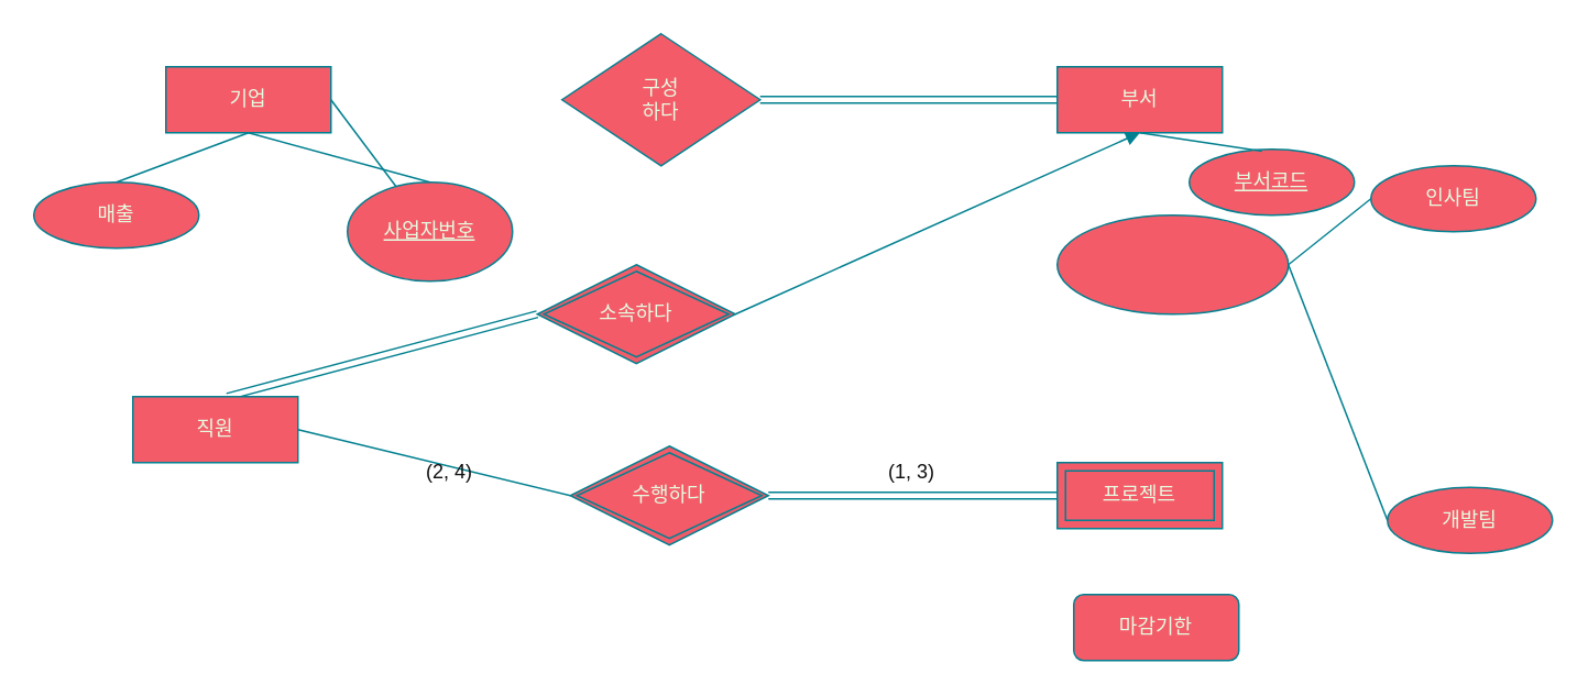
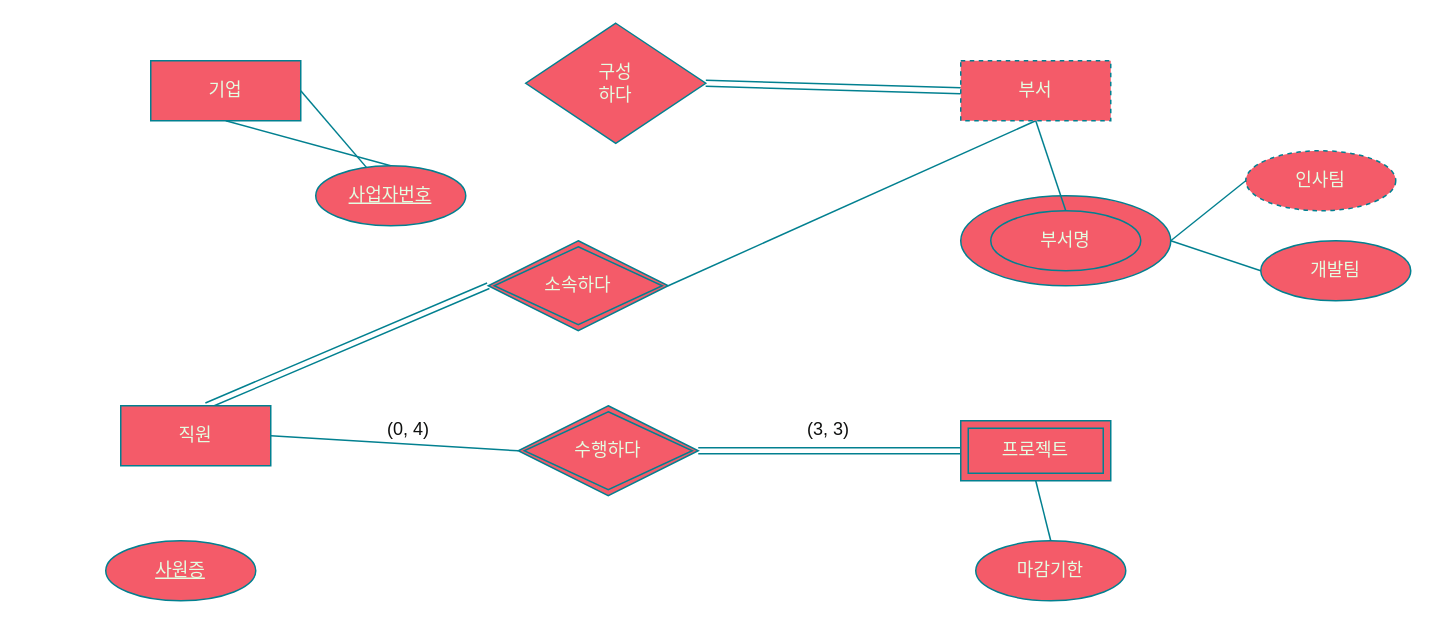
- <mxCell id="3" value="구성&lt;br&gt;&lt;div&gt;하다&lt;/div&gt;" style="rhombus;whiteSpace=wrap;html=1;strokeColor=#028090;fontColor=#E4FDE1;fillColor=#F45B69;" vertex="1" parent="1"><mxGeometry x="340" y="20" width="120" height="80" as="geometry" /></mxCell>
+ <mxCell id="3" value="구성&lt;br&gt;&lt;div&gt;하다&lt;/div&gt;" style="rhombus;whiteSpace=wrap;html=1;strokeColor=#028090;fontColor=#E4FDE1;fillColor=#F45B69;" vertex="1" parent="1"><mxGeometry x="350" y="15" width="120" height="80" as="geometry" /></mxCell>
- <mxCell id="13" value="부서" style="whiteSpace=wrap;html=1;align=center;strokeColor=#028090;fontColor=#E4FDE1;fillColor=#F45B69;" vertex="1" parent="1"><mxGeometry x="640" y="40" width="100" height="40" as="geometry" /></mxCell>
+ <mxCell id="13" value="부서" style="whiteSpace=wrap;html=1;align=center;strokeColor=#028090;fontColor=#E4FDE1;fillColor=#F45B69;dashed=1;" vertex="1" parent="1"><mxGeometry x="640" y="40" width="100" height="40" as="geometry" /></mxCell>
- <mxCell id="9" value="" style="endArrow=block;html=1;rounded=0;strokeColor=#028090;fontColor=#E4FDE1;fillColor=#F45B69;exitX=1;exitY=0.5;exitDx=0;exitDy=0;entryX=0.5;entryY=1;entryDx=0;entryDy=0;" edge="1" parent="1" source="7" target="13"><mxGeometry relative="1" as="geometry"><mxPoint x="500" y="220" as="sourcePoint" /><mxPoint x="664.45" y="90" as="targetPoint" /></mxGeometry></mxCell>
+ <mxCell id="9" value="" style="endArrow=none;html=1;rounded=0;strokeColor=#028090;fontColor=#E4FDE1;fillColor=#F45B69;exitX=1;exitY=0.5;exitDx=0;exitDy=0;entryX=0.5;entryY=1;entryDx=0;entryDy=0;" edge="1" parent="1" source="7" target="13"><mxGeometry relative="1" as="geometry"><mxPoint x="500" y="220" as="sourcePoint" /><mxPoint x="664.45" y="90" as="targetPoint" /></mxGeometry></mxCell>
- <mxCell id="38" value="" style="endArrow=none;html=1;rounded=0;strokeColor=#028090;fontColor=#E4FDE1;fillColor=#F45B69;exitX=0.5;exitY=1;exitDx=0;exitDy=0;entryX=0.44;entryY=0.03;entryDx=0;entryDy=0;entryPerimeter=0;" edge="1" parent="1" source="13" target="37"><mxGeometry relative="1" as="geometry"><mxPoint x="700" y="90" as="sourcePoint" /><mxPoint x="720" y="150" as="targetPoint" /></mxGeometry></mxCell>
- <mxCell id="27" value="" style="endArrow=none;html=1;rounded=0;strokeColor=#028090;fontColor=#E4FDE1;fillColor=#F45B69;exitX=0.5;exitY=1;exitDx=0;exitDy=0;entryX=0.5;entryY=0;entryDx=0;entryDy=0;" edge="1" parent="1" source="14" target="24"><mxGeometry relative="1" as="geometry"><mxPoint x="210" y="70" as="sourcePoint" /><mxPoint x="350" y="70" as="targetPoint" /></mxGeometry></mxCell>
- <mxCell id="37" value="부서코드" style="ellipse;whiteSpace=wrap;html=1;align=center;strokeColor=#028090;fontColor=#E4FDE1;fillColor=#F45B69;fontStyle=4" vertex="1" parent="1"><mxGeometry x="720" y="90" width="100" height="40" as="geometry" /></mxCell>
+ <mxCell id="29" value="" style="endArrow=none;html=1;rounded=0;strokeColor=#028090;fontColor=#E4FDE1;fillColor=#F45B69;exitX=0.5;exitY=1;exitDx=0;exitDy=0;entryX=0.5;entryY=0;entryDx=0;entryDy=0;" edge="1" parent="1" source="13" target="25"><mxGeometry relative="1" as="geometry"><mxPoint x="700" y="90" as="sourcePoint" /><mxPoint x="650" y="170" as="targetPoint" /></mxGeometry></mxCell>
- <mxCell id="26" value="인사팀" style="ellipse;whiteSpace=wrap;html=1;align=center;strokeColor=#028090;fontColor=#E4FDE1;fillColor=#F45B69;" vertex="1" parent="1"><mxGeometry x="830" y="100" width="100" height="40" as="geometry" /></mxCell>
+ <mxCell id="26" value="인사팀" style="ellipse;whiteSpace=wrap;html=1;align=center;strokeColor=#028090;fontColor=#E4FDE1;fillColor=#F45B69;dashed=1;" vertex="1" parent="1"><mxGeometry x="830" y="100" width="100" height="40" as="geometry" /></mxCell>
- <mxCell id="24" value="매출" style="ellipse;whiteSpace=wrap;html=1;align=center;strokeColor=#028090;fontColor=#E4FDE1;fillColor=#F45B69;" vertex="1" parent="1"><mxGeometry x="20" y="110" width="100" height="40" as="geometry" /></mxCell>
- <mxCell id="23" value="사업자번호" style="ellipse;whiteSpace=wrap;html=1;align=center;strokeColor=#028090;fontColor=#E4FDE1;fillColor=#F45B69;fontStyle=4" vertex="1" parent="1"><mxGeometry x="210" y="110" width="100" height="60" as="geometry" /></mxCell>
+ <mxCell id="23" value="사업자번호" style="ellipse;whiteSpace=wrap;html=1;align=center;strokeColor=#028090;fontColor=#E4FDE1;fillColor=#F45B69;fontStyle=4" vertex="1" parent="1"><mxGeometry x="210" y="110" width="100" height="40" as="geometry" /></mxCell>
+ <mxCell id="25" value="부서명" style="ellipse;whiteSpace=wrap;html=1;align=center;strokeColor=#028090;fontColor=#E4FDE1;fillColor=#F45B69;" vertex="1" parent="1"><mxGeometry x="660" y="140" width="100" height="40" as="geometry" /></mxCell>
- <mxCell id="36" value="직원" style="whiteSpace=wrap;html=1;align=center;strokeColor=#028090;fontColor=#E4FDE1;fillColor=#F45B69;" vertex="1" parent="1"><mxGeometry x="80" y="240" width="100" height="40" as="geometry" /></mxCell>
+ <mxCell id="36" value="직원" style="whiteSpace=wrap;html=1;align=center;strokeColor=#028090;fontColor=#E4FDE1;fillColor=#F45B69;" vertex="1" parent="1"><mxGeometry x="80" y="270" width="100" height="40" as="geometry" /></mxCell>
- <mxCell id="18" value="(2, 4)" style="shape=partialRectangle;connectable=0;fillColor=none;top=0;left=0;bottom=0;right=0;align=left;spacingLeft=6;overflow=hidden;strokeColor=#028090;fontColor=#0E0F0E;" vertex="1" parent="16"><mxGeometry x="30" width="150" height="30" as="geometry"><mxRectangle width="150" height="30" as="alternateBounds" /></mxGeometry></mxCell>
+ <mxCell id="18" value="(0, 4)" style="shape=partialRectangle;connectable=0;fillColor=none;top=0;left=0;bottom=0;right=0;align=left;spacingLeft=6;overflow=hidden;strokeColor=#028090;fontColor=#0E0F0E;" vertex="1" parent="16"><mxGeometry x="30" width="150" height="30" as="geometry"><mxRectangle width="150" height="30" as="alternateBounds" /></mxGeometry></mxCell>
- <mxCell id="22" value="(1, 3)" style="shape=partialRectangle;connectable=0;fillColor=none;top=0;left=0;bottom=0;right=0;align=left;spacingLeft=6;overflow=hidden;strokeColor=#028090;fontColor=#0E0F0E;" vertex="1" parent="20"><mxGeometry x="30" width="150" height="30" as="geometry"><mxRectangle width="150" height="30" as="alternateBounds" /></mxGeometry></mxCell>
+ <mxCell id="22" value="(3, 3)" style="shape=partialRectangle;connectable=0;fillColor=none;top=0;left=0;bottom=0;right=0;align=left;spacingLeft=6;overflow=hidden;strokeColor=#028090;fontColor=#0E0F0E;" vertex="1" parent="20"><mxGeometry x="30" width="150" height="30" as="geometry"><mxRectangle width="150" height="30" as="alternateBounds" /></mxGeometry></mxCell>
- <mxCell id="30" value="개발팀" style="ellipse;whiteSpace=wrap;html=1;align=center;strokeColor=#028090;fontColor=#E4FDE1;fillColor=#F45B69;" vertex="1" parent="1"><mxGeometry x="840" y="295" width="100" height="40" as="geometry" /></mxCell>
+ <mxCell id="30" value="개발팀" style="ellipse;whiteSpace=wrap;html=1;align=center;strokeColor=#028090;fontColor=#E4FDE1;fillColor=#F45B69;" vertex="1" parent="1"><mxGeometry x="840" y="160" width="100" height="40" as="geometry" /></mxCell>
+ <mxCell id="35" value="" style="endArrow=none;html=1;rounded=0;strokeColor=#028090;fontColor=#E4FDE1;fillColor=#F45B69;exitX=0.5;exitY=0;exitDx=0;exitDy=0;entryX=0.5;entryY=1;entryDx=0;entryDy=0;" edge="1" parent="1" source="34" target="12"><mxGeometry relative="1" as="geometry"><mxPoint x="130" y="370" as="sourcePoint" /><mxPoint x="150" y="330" as="targetPoint" /></mxGeometry></mxCell>
+ <mxCell id="33" value="사원증" style="ellipse;whiteSpace=wrap;html=1;align=center;strokeColor=#028090;fontColor=#E4FDE1;fillColor=#F45B69;fontStyle=4" vertex="1" parent="1"><mxGeometry x="70" y="360" width="100" height="40" as="geometry" /></mxCell>
- <mxCell id="34" value="마감기한" style="whiteSpace=wrap;html=1;align=center;strokeColor=#028090;fontColor=#E4FDE1;fillColor=#F45B69;rounded=1;" vertex="1" parent="1"><mxGeometry x="650" y="360" width="100" height="40" as="geometry" /></mxCell>
+ <mxCell id="34" value="마감기한" style="ellipse;whiteSpace=wrap;html=1;align=center;strokeColor=#028090;fontColor=#E4FDE1;fillColor=#F45B69;" vertex="1" parent="1"><mxGeometry x="650" y="360" width="100" height="40" as="geometry" /></mxCell>
